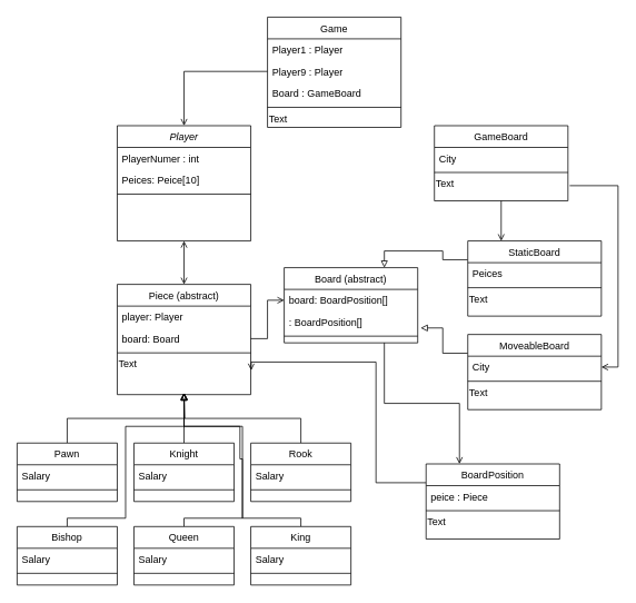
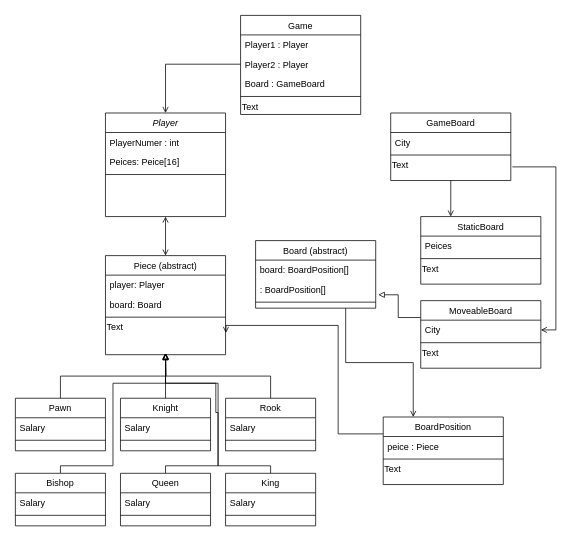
- <mxCell id="12" value="Player9 : Player" style="text;align=left;verticalAlign=top;spacingLeft=4;spacingRight=4;overflow=hidden;rotatable=0;points=[[0,0.5],[1,0.5]];portConstraint=eastwest;rounded=0;shadow=0;html=0;" vertex="1" parent="10"><mxGeometry y="52" width="160" height="26" as="geometry" /></mxCell>
+ <mxCell id="12" value="Player2 : Player" style="text;align=left;verticalAlign=top;spacingLeft=4;spacingRight=4;overflow=hidden;rotatable=0;points=[[0,0.5],[1,0.5]];portConstraint=eastwest;rounded=0;shadow=0;html=0;" vertex="1" parent="10"><mxGeometry y="52" width="160" height="26" as="geometry" /></mxCell>
- <mxCell id="35" value="Peices: Peice[10]" style="text;align=left;verticalAlign=top;spacingLeft=4;spacingRight=4;overflow=hidden;rotatable=0;points=[[0,0.5],[1,0.5]];portConstraint=eastwest;rounded=0;shadow=0;html=0;" parent="33" vertex="1"><mxGeometry y="52" width="160" height="26" as="geometry" /></mxCell>
+ <mxCell id="35" value="Peices: Peice[16]" style="text;align=left;verticalAlign=top;spacingLeft=4;spacingRight=4;overflow=hidden;rotatable=0;points=[[0,0.5],[1,0.5]];portConstraint=eastwest;rounded=0;shadow=0;html=0;" parent="33" vertex="1"><mxGeometry y="52" width="160" height="26" as="geometry" /></mxCell>
- <mxCell id="46" style="edgeStyle=orthogonalEdgeStyle;rounded=0;orthogonalLoop=1;jettySize=auto;html=1;exitX=0;exitY=0.25;exitDx=0;exitDy=0;entryX=0.75;entryY=0;entryDx=0;entryDy=0;startArrow=none;startFill=0;endArrow=block;endFill=0;" edge="1" parent="1" source="47" target="66"><mxGeometry relative="1" as="geometry" /></mxCell>
- <mxCell id="45" style="edgeStyle=orthogonalEdgeStyle;rounded=0;orthogonalLoop=1;jettySize=auto;html=1;exitX=1;exitY=0.5;exitDx=0;exitDy=0;entryX=0;entryY=0.5;entryDx=0;entryDy=0;startArrow=none;startFill=0;endArrow=open;endFill=0;" edge="1" parent="1" source="63" target="67"><mxGeometry relative="1" as="geometry" /></mxCell>
